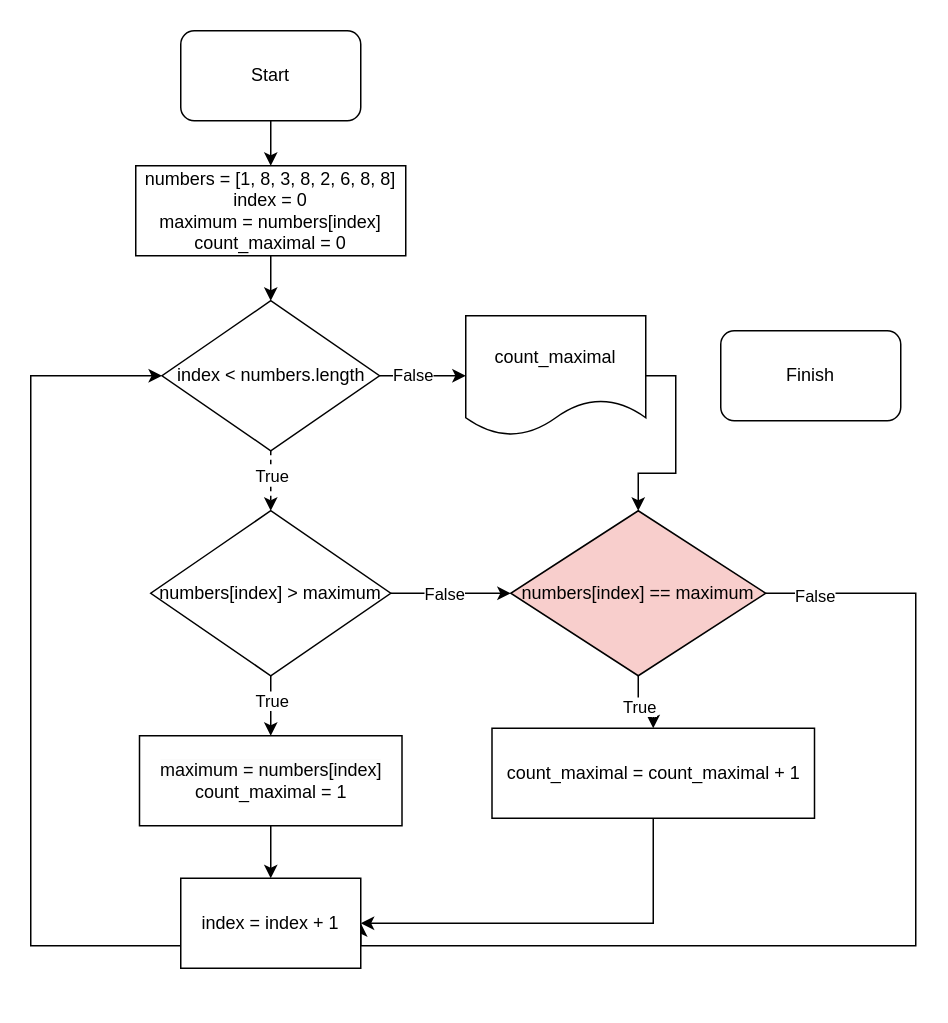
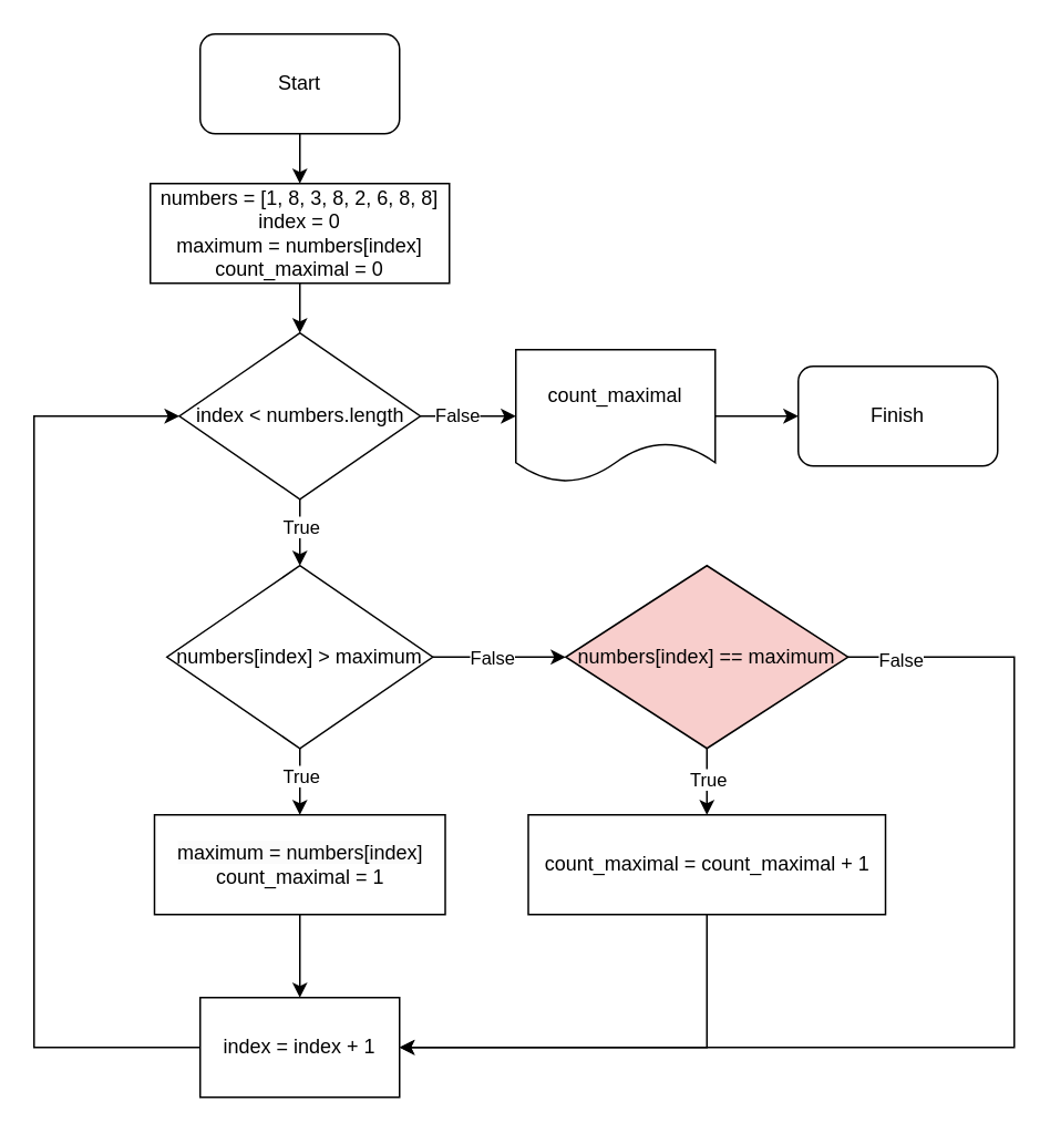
- <mxCell id="27" style="edgeStyle=orthogonalEdgeStyle;rounded=0;orthogonalLoop=1;jettySize=auto;html=1;exitX=1;exitY=0.5;exitDx=0;exitDy=0;" parent="1" source="28" target="22" edge="1"><mxGeometry relative="1" as="geometry"><mxPoint x="490" y="250" as="targetPoint" /></mxGeometry></mxCell>
+ <mxCell id="27" style="edgeStyle=orthogonalEdgeStyle;rounded=0;orthogonalLoop=1;jettySize=auto;html=1;exitX=1;exitY=0.5;exitDx=0;exitDy=0;" parent="1" source="28" target="29" edge="1"><mxGeometry relative="1" as="geometry"><mxPoint x="490" y="250" as="targetPoint" /></mxGeometry></mxCell>
- <mxCell id="6" value="" style="edgeStyle=orthogonalEdgeStyle;rounded=0;orthogonalLoop=1;jettySize=auto;html=1;dashed=1;" parent="1" source="10" target="15" edge="1"><mxGeometry relative="1" as="geometry" /></mxCell>
+ <mxCell id="6" value="" style="edgeStyle=orthogonalEdgeStyle;rounded=0;orthogonalLoop=1;jettySize=auto;html=1;" parent="1" source="10" target="15" edge="1"><mxGeometry relative="1" as="geometry" /></mxCell>
- <mxCell id="24" value="count_maximal = count_maximal + 1" style="whiteSpace=wrap;html=1;rounded=1;arcSize=0;" parent="1" vertex="1"><mxGeometry x="327.5" y="485" width="215" height="60" as="geometry" /></mxCell>
+ <mxCell id="24" value="count_maximal = count_maximal + 1" style="whiteSpace=wrap;html=1;rounded=1;arcSize=0;" parent="1" vertex="1"><mxGeometry x="317.5" y="490" width="215" height="60" as="geometry" /></mxCell>
- <mxCell id="26" value="index = index + 1" style="whiteSpace=wrap;html=1;rounded=0;" parent="1" vertex="1"><mxGeometry x="120" y="585" width="120" height="60" as="geometry" /></mxCell>
+ <mxCell id="26" value="index = index + 1" style="whiteSpace=wrap;html=1;rounded=0;" parent="1" vertex="1"><mxGeometry x="120" y="600" width="120" height="60" as="geometry" /></mxCell>
